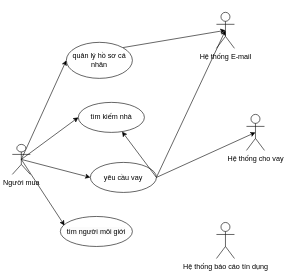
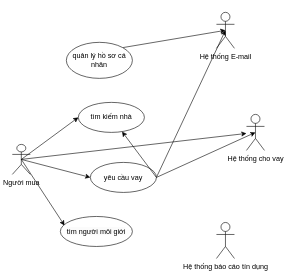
- <mxCell id="3" style="rounded=0;orthogonalLoop=1;jettySize=auto;html=1;entryX=0;entryY=0.5;entryDx=0;entryDy=0;exitX=0.5;exitY=0.5;exitDx=0;exitDy=0;exitPerimeter=0;" edge="1" parent="1" source="6" target="11"><mxGeometry relative="1" as="geometry" /></mxCell>
+ <mxCell id="3" style="rounded=0;orthogonalLoop=1;jettySize=auto;html=1;exitX=0.5;exitY=0.5;exitDx=0;exitDy=0;exitPerimeter=0;" edge="1" parent="1" source="6" target="9"><mxGeometry relative="1" as="geometry" /></mxCell>
